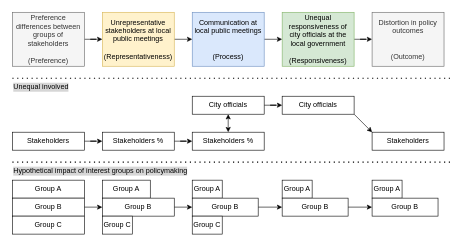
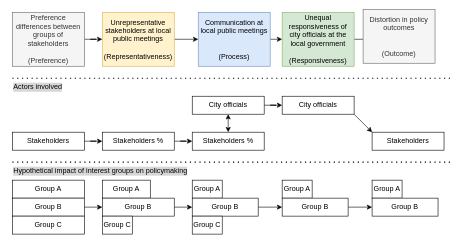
- <mxCell id="7" value="Communication at local public meetings&lt;br&gt;&lt;br&gt;&lt;br&gt;(Process)" style="rounded=0;whiteSpace=wrap;html=1;fillColor=#dae8fc;strokeColor=#6c8ebf;" parent="1" vertex="1"><mxGeometry x="320" y="20" width="120" height="90" as="geometry" /></mxCell>
+ <mxCell id="7" value="Communication at local public meetings&lt;br&gt;&lt;br&gt;&lt;br&gt;(Process)" style="rounded=0;whiteSpace=wrap;html=1;fillColor=#dae8fc;strokeColor=#6c8ebf;" parent="1" vertex="1"><mxGeometry x="330" y="20" width="120" height="90" as="geometry" /></mxCell>
- <mxCell id="10" value="Distortion in policy outcomes&lt;br&gt;&lt;br&gt;&lt;br&gt;(Outcome)" style="rounded=0;whiteSpace=wrap;html=1;fillColor=#f5f5f5;strokeColor=#666666;fontColor=#333333;" parent="1" vertex="1"><mxGeometry x="620" y="20" width="120" height="90" as="geometry" /></mxCell>
+ <mxCell id="10" value="Distortion in policy outcomes&lt;br&gt;&lt;br&gt;&lt;br&gt;(Outcome)" style="rounded=0;whiteSpace=wrap;html=1;fillColor=#f5f5f5;strokeColor=#666666;fontColor=#333333;" parent="1" vertex="1"><mxGeometry x="605" y="15" width="120" height="90" as="geometry" /></mxCell>
- <mxCell id="22" value="Unequal involved" style="text;html=1;strokeColor=none;fillColor=none;align=left;verticalAlign=middle;whiteSpace=wrap;rounded=0;labelBackgroundColor=#d6d6d6;" parent="1" vertex="1"><mxGeometry x="20" y="130" width="220" height="30" as="geometry" /></mxCell>
+ <mxCell id="22" value="Actors involved" style="text;html=1;strokeColor=none;fillColor=none;align=left;verticalAlign=middle;whiteSpace=wrap;rounded=0;labelBackgroundColor=#d6d6d6;" parent="1" vertex="1"><mxGeometry x="20" y="130" width="220" height="30" as="geometry" /></mxCell>
